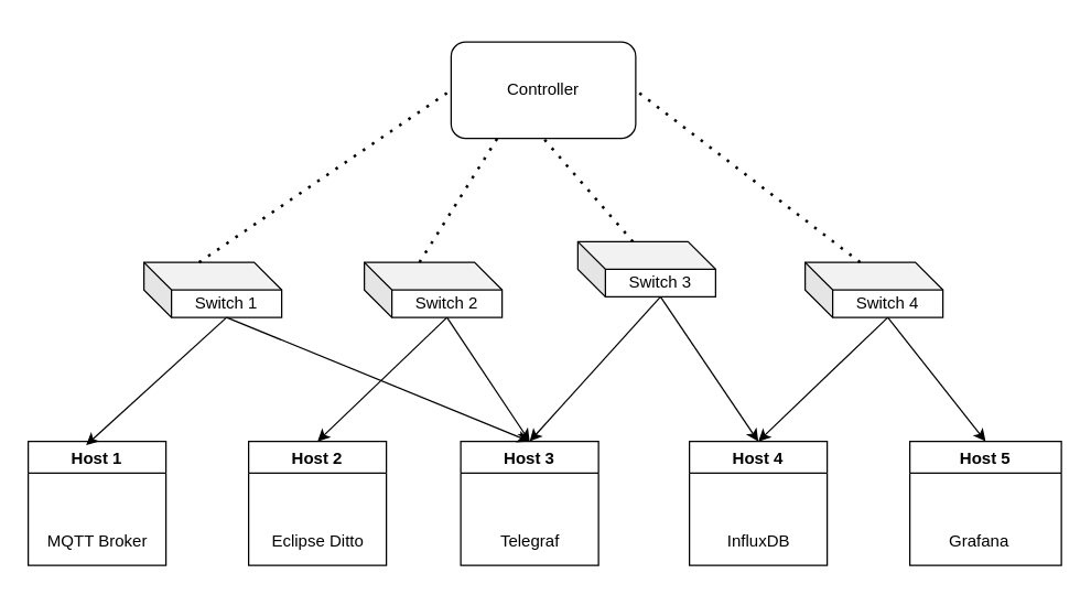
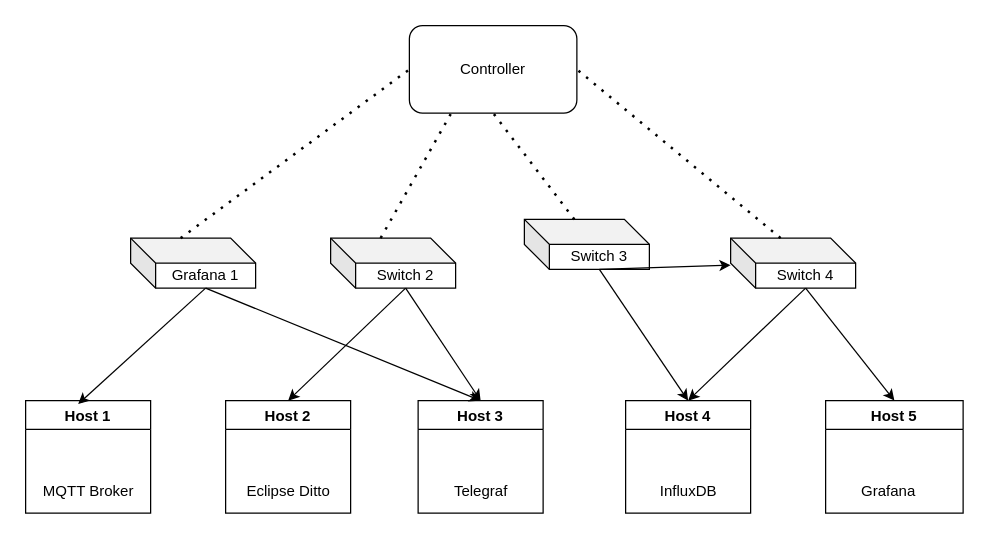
- <mxCell id="5" value="Controller" style="rounded=1;whiteSpace=wrap;html=1;" vertex="1" parent="1"><mxGeometry x="327" y="30" width="134" height="70" as="geometry" /></mxCell>
+ <mxCell id="5" value="Controller" style="rounded=1;whiteSpace=wrap;html=1;" vertex="1" parent="1"><mxGeometry x="327" y="20" width="134" height="70" as="geometry" /></mxCell>
- <mxCell id="18" value="Switch 1" style="shape=cube;whiteSpace=wrap;html=1;boundedLbl=1;backgroundOutline=1;darkOpacity=0.05;darkOpacity2=0.1;" vertex="1" parent="1"><mxGeometry x="104" y="190" width="100" height="40" as="geometry" /></mxCell>
+ <mxCell id="18" value="Grafana 1" style="shape=cube;whiteSpace=wrap;html=1;boundedLbl=1;backgroundOutline=1;darkOpacity=0.05;darkOpacity2=0.1;" vertex="1" parent="1"><mxGeometry x="104" y="190" width="100" height="40" as="geometry" /></mxCell>
- <mxCell id="29" value="" style="endArrow=classic;html=1;rounded=0;exitX=0;exitY=0;exitDx=60;exitDy=40;exitPerimeter=0;entryX=0.5;entryY=0;entryDx=0;entryDy=0;" edge="1" parent="1" source="20" target="9"><mxGeometry width="50" height="50" relative="1" as="geometry"><mxPoint x="380" y="300" as="sourcePoint" /><mxPoint x="430" y="250" as="targetPoint" /></mxGeometry></mxCell>
+ <mxCell id="29" value="" style="endArrow=classic;html=1;rounded=0;exitX=0;exitY=0;exitDx=60;exitDy=40;exitPerimeter=0;" edge="1" parent="1" source="20" target="21"><mxGeometry width="50" height="50" relative="1" as="geometry"><mxPoint x="380" y="300" as="sourcePoint" /><mxPoint x="430" y="250" as="targetPoint" /></mxGeometry></mxCell>
